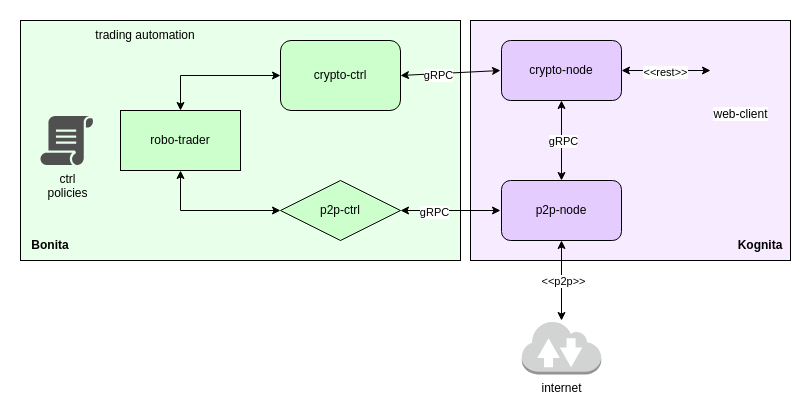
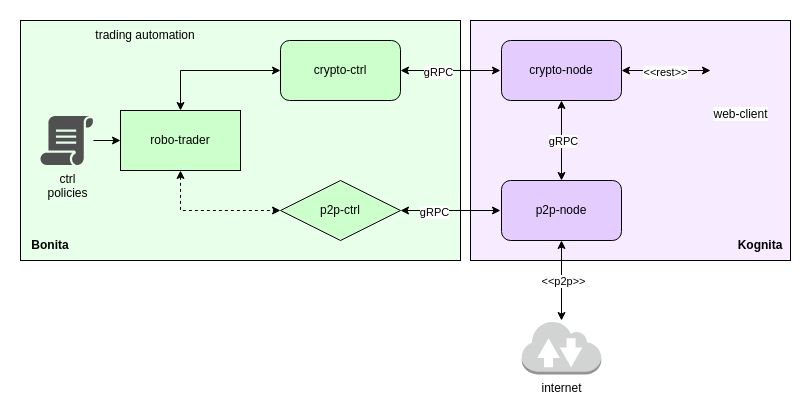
- <mxCell id="17" value="crypto-ctrl" style="rounded=1;whiteSpace=wrap;html=1;fillColor=#CCFFCC;" vertex="1" parent="1"><mxGeometry x="280" y="40" width="120" height="70" as="geometry" /></mxCell>
+ <mxCell id="17" value="crypto-ctrl" style="rounded=1;whiteSpace=wrap;html=1;fillColor=#CCFFCC;" vertex="1" parent="1"><mxGeometry x="280" y="40" width="120" height="60" as="geometry" /></mxCell>
+ <mxCell id="24" value="" style="endArrow=classic;html=1;rounded=0;entryX=0;entryY=0.5;entryDx=0;entryDy=0;" edge="1" parent="1" source="23" target="20"><mxGeometry width="50" height="50" relative="1" as="geometry"><mxPoint x="60" y="150" as="sourcePoint" /><mxPoint x="110" y="100" as="targetPoint" /></mxGeometry></mxCell>
- <mxCell id="22" value="" style="endArrow=classic;startArrow=classic;html=1;rounded=0;entryX=0;entryY=0.5;entryDx=0;entryDy=0;exitX=0.5;exitY=1;exitDx=0;exitDy=0;edgeStyle=orthogonalEdgeStyle;" edge="1" parent="1" source="20" target="14"><mxGeometry width="50" height="50" relative="1" as="geometry"><mxPoint x="160" y="240" as="sourcePoint" /><mxPoint x="210" y="190" as="targetPoint" /></mxGeometry></mxCell>
+ <mxCell id="22" value="" style="endArrow=classic;startArrow=classic;html=1;rounded=0;entryX=0;entryY=0.5;entryDx=0;entryDy=0;exitX=0.5;exitY=1;exitDx=0;exitDy=0;edgeStyle=orthogonalEdgeStyle;dashed=1;" edge="1" parent="1" source="20" target="14"><mxGeometry width="50" height="50" relative="1" as="geometry"><mxPoint x="160" y="240" as="sourcePoint" /><mxPoint x="210" y="190" as="targetPoint" /></mxGeometry></mxCell>
